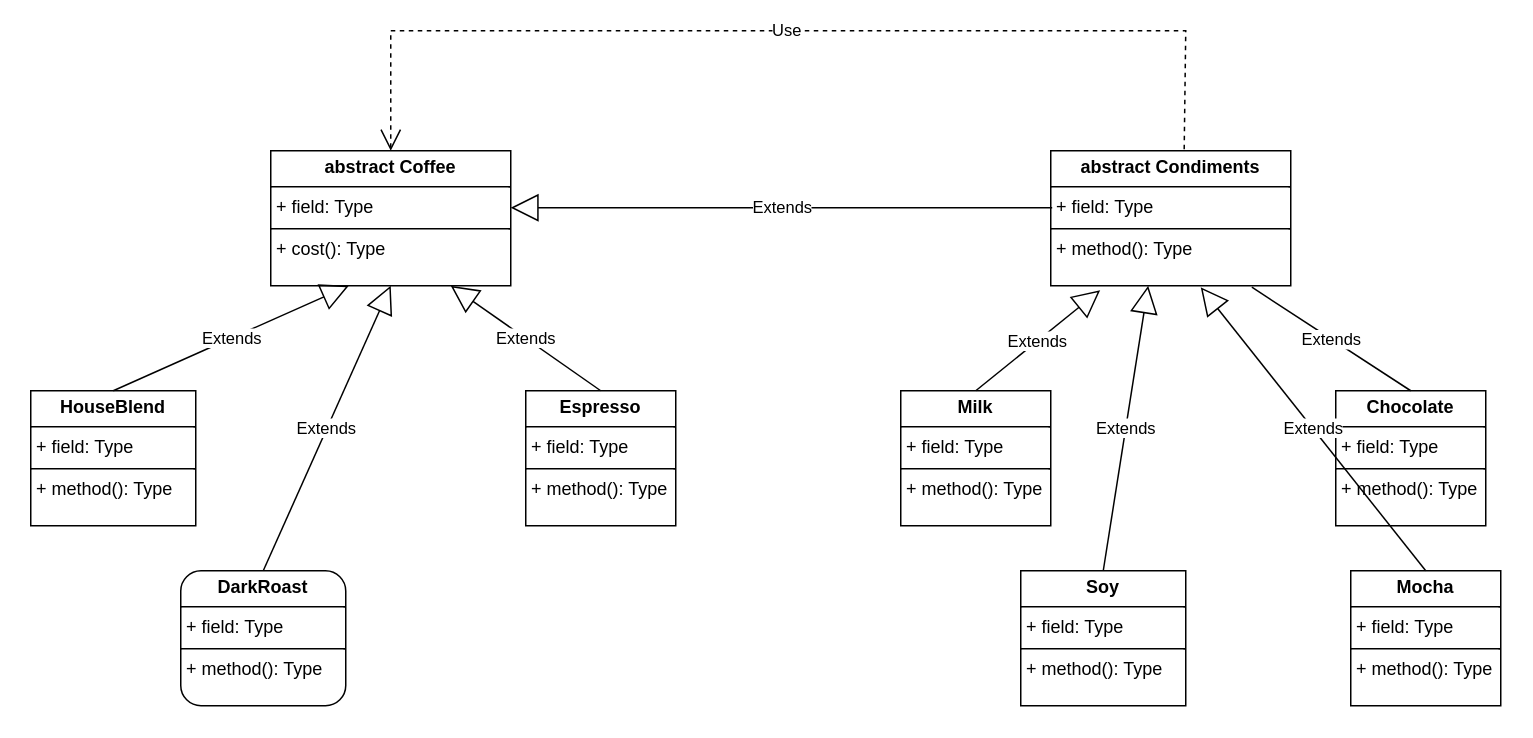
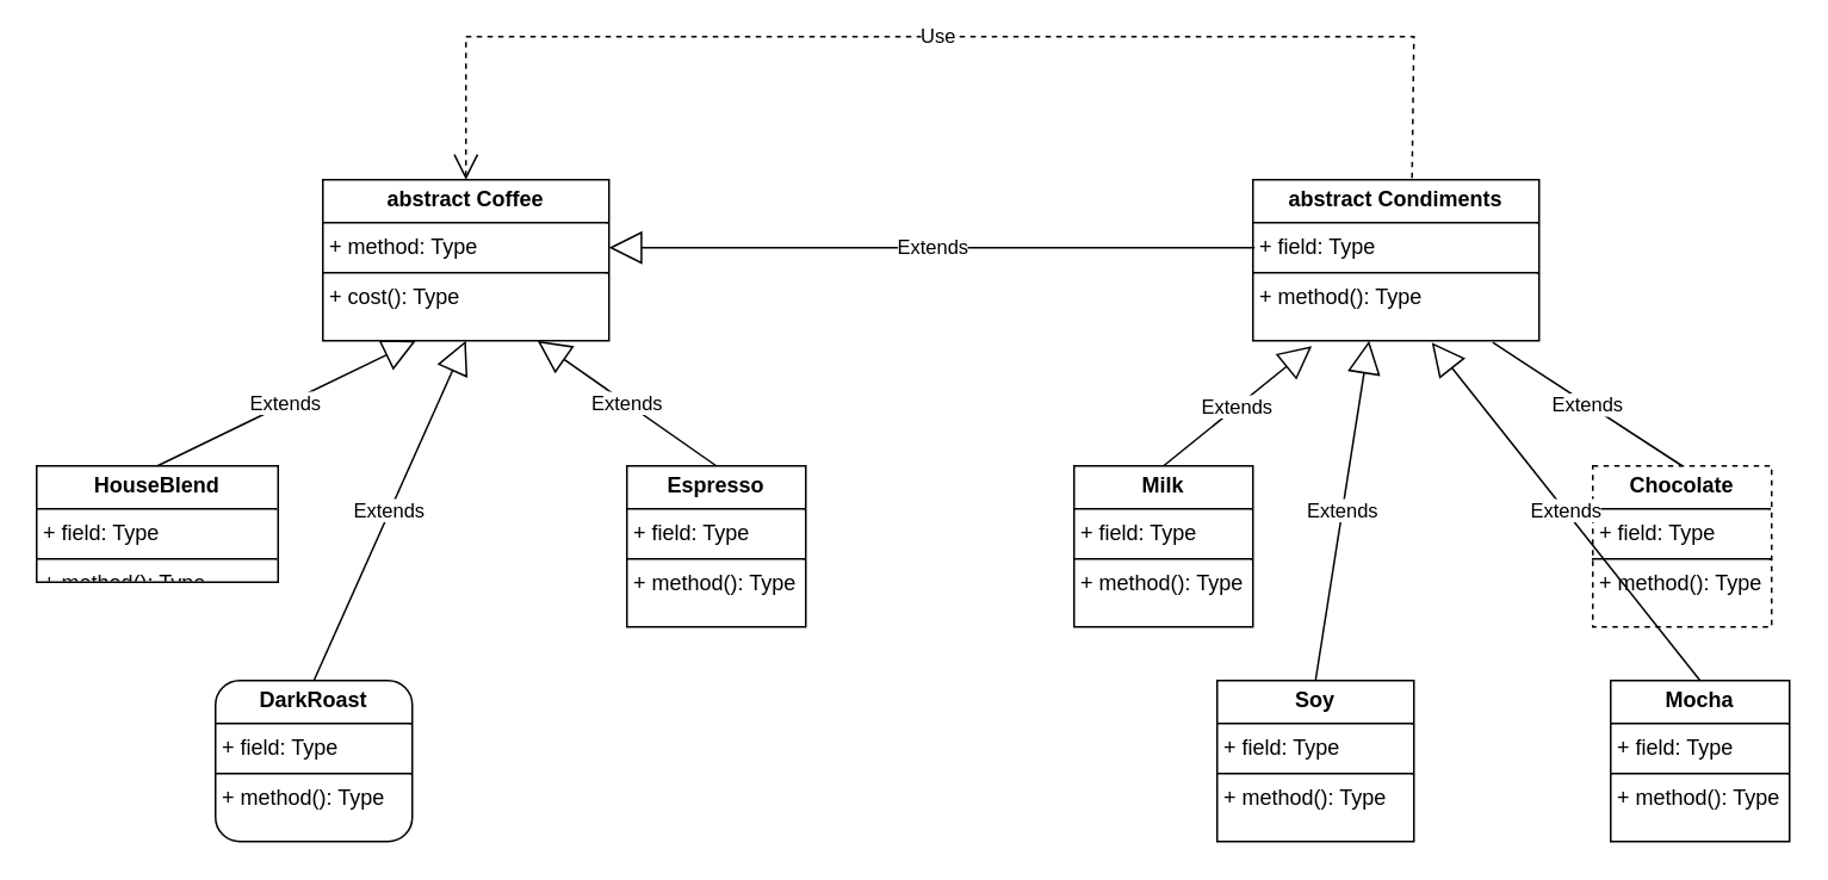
- <mxCell id="2" value="&lt;p style=&quot;margin:0px;margin-top:4px;text-align:center;&quot;&gt;&lt;b&gt;abstract Coffee&lt;/b&gt;&lt;/p&gt;&lt;hr size=&quot;1&quot; style=&quot;border-style:solid;&quot;&gt;&lt;p style=&quot;margin:0px;margin-left:4px;&quot;&gt;+ field: Type&lt;/p&gt;&lt;hr size=&quot;1&quot; style=&quot;border-style:solid;&quot;&gt;&lt;p style=&quot;margin:0px;margin-left:4px;&quot;&gt;+ cost(): Type&lt;/p&gt;" style="verticalAlign=top;align=left;overflow=fill;html=1;whiteSpace=wrap;" vertex="1" parent="1"><mxGeometry x="180" y="100" width="160" height="90" as="geometry" /></mxCell>
+ <mxCell id="2" value="&lt;p style=&quot;margin:0px;margin-top:4px;text-align:center;&quot;&gt;&lt;b&gt;abstract Coffee&lt;/b&gt;&lt;/p&gt;&lt;hr size=&quot;1&quot; style=&quot;border-style:solid;&quot;&gt;&lt;p style=&quot;margin:0px;margin-left:4px;&quot;&gt;+ method: Type&lt;/p&gt;&lt;hr size=&quot;1&quot; style=&quot;border-style:solid;&quot;&gt;&lt;p style=&quot;margin:0px;margin-left:4px;&quot;&gt;+ cost(): Type&lt;/p&gt;" style="verticalAlign=top;align=left;overflow=fill;html=1;whiteSpace=wrap;" vertex="1" parent="1"><mxGeometry x="180" y="100" width="160" height="90" as="geometry" /></mxCell>
- <mxCell id="3" value="&lt;p style=&quot;margin:0px;margin-top:4px;text-align:center;&quot;&gt;&lt;b&gt;HouseBlend&lt;/b&gt;&lt;/p&gt;&lt;hr size=&quot;1&quot; style=&quot;border-style:solid;&quot;&gt;&lt;p style=&quot;margin:0px;margin-left:4px;&quot;&gt;+ field: Type&lt;/p&gt;&lt;hr size=&quot;1&quot; style=&quot;border-style:solid;&quot;&gt;&lt;p style=&quot;margin:0px;margin-left:4px;&quot;&gt;+ method(): Type&lt;/p&gt;" style="verticalAlign=top;align=left;overflow=fill;html=1;whiteSpace=wrap;" vertex="1" parent="1"><mxGeometry x="20" y="260" width="110" height="90" as="geometry" /></mxCell>
+ <mxCell id="3" value="&lt;p style=&quot;margin:0px;margin-top:4px;text-align:center;&quot;&gt;&lt;b&gt;HouseBlend&lt;/b&gt;&lt;/p&gt;&lt;hr size=&quot;1&quot; style=&quot;border-style:solid;&quot;&gt;&lt;p style=&quot;margin:0px;margin-left:4px;&quot;&gt;+ field: Type&lt;/p&gt;&lt;hr size=&quot;1&quot; style=&quot;border-style:solid;&quot;&gt;&lt;p style=&quot;margin:0px;margin-left:4px;&quot;&gt;+ method(): Type&lt;/p&gt;" style="verticalAlign=top;align=left;overflow=fill;html=1;whiteSpace=wrap;" vertex="1" parent="1"><mxGeometry x="20" y="260" width="135" height="65" as="geometry" /></mxCell>
- <mxCell id="14" value="&lt;p style=&quot;margin:0px;margin-top:4px;text-align:center;&quot;&gt;&lt;b&gt;Chocolate&lt;/b&gt;&lt;/p&gt;&lt;hr size=&quot;1&quot; style=&quot;border-style:solid;&quot;&gt;&lt;p style=&quot;margin:0px;margin-left:4px;&quot;&gt;+ field: Type&lt;/p&gt;&lt;hr size=&quot;1&quot; style=&quot;border-style:solid;&quot;&gt;&lt;p style=&quot;margin:0px;margin-left:4px;&quot;&gt;+ method(): Type&lt;/p&gt;" style="verticalAlign=top;align=left;overflow=fill;html=1;whiteSpace=wrap;" vertex="1" parent="1"><mxGeometry x="890" y="260" width="100" height="90" as="geometry" /></mxCell>
+ <mxCell id="14" value="&lt;p style=&quot;margin:0px;margin-top:4px;text-align:center;&quot;&gt;&lt;b&gt;Chocolate&lt;/b&gt;&lt;/p&gt;&lt;hr size=&quot;1&quot; style=&quot;border-style:solid;&quot;&gt;&lt;p style=&quot;margin:0px;margin-left:4px;&quot;&gt;+ field: Type&lt;/p&gt;&lt;hr size=&quot;1&quot; style=&quot;border-style:solid;&quot;&gt;&lt;p style=&quot;margin:0px;margin-left:4px;&quot;&gt;+ method(): Type&lt;/p&gt;" style="verticalAlign=top;align=left;overflow=fill;html=1;whiteSpace=wrap;dashed=1;" vertex="1" parent="1"><mxGeometry x="890" y="260" width="100" height="90" as="geometry" /></mxCell>
